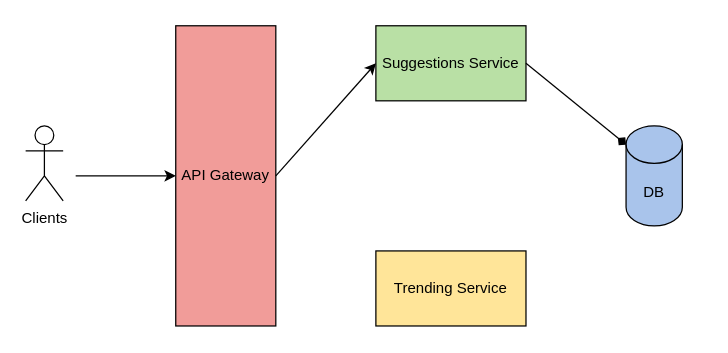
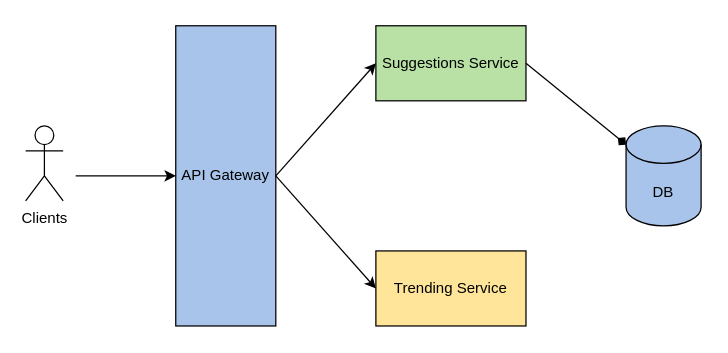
- <mxCell id="3" value="API Gateway" style="rounded=0;whiteSpace=wrap;html=1;fillColor=#F19C99;" vertex="1" parent="1"><mxGeometry x="140" y="20" width="80" height="240" as="geometry" /></mxCell>
+ <mxCell id="3" value="API Gateway" style="rounded=0;whiteSpace=wrap;html=1;fillColor=#a9c4eb;" vertex="1" parent="1"><mxGeometry x="140" y="20" width="80" height="240" as="geometry" /></mxCell>
- <mxCell id="6" value="DB" style="shape=cylinder3;whiteSpace=wrap;html=1;boundedLbl=1;backgroundOutline=1;size=15;fillColor=#A9C4EB;" vertex="1" parent="1"><mxGeometry x="500" y="100" width="45" height="80" as="geometry" /></mxCell>
+ <mxCell id="6" value="DB" style="shape=cylinder3;whiteSpace=wrap;html=1;boundedLbl=1;backgroundOutline=1;size=15;fillColor=#A9C4EB;" vertex="1" parent="1"><mxGeometry x="500" y="100" width="60" height="80" as="geometry" /></mxCell>
+ <mxCell id="9" value="" style="endArrow=classic;html=1;rounded=0;entryX=0;entryY=0.5;entryDx=0;entryDy=0;exitX=1;exitY=0.5;exitDx=0;exitDy=0;" edge="1" parent="1" source="3" target="5"><mxGeometry width="50" height="50" relative="1" as="geometry"><mxPoint x="110" y="360" as="sourcePoint" /><mxPoint x="160" y="310" as="targetPoint" /></mxGeometry></mxCell>
